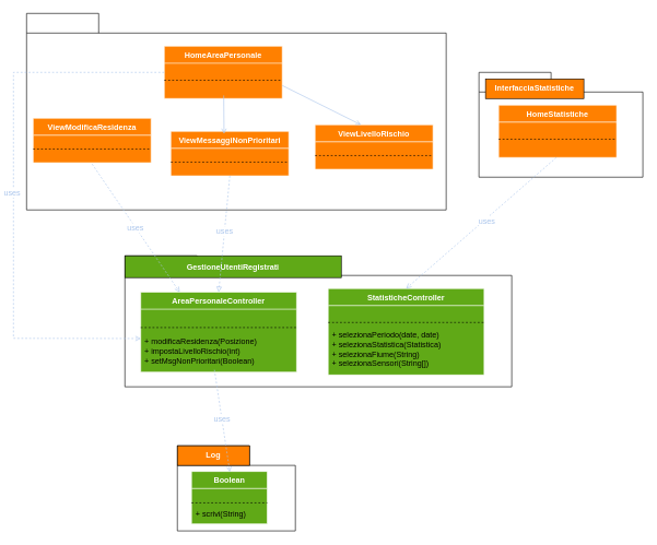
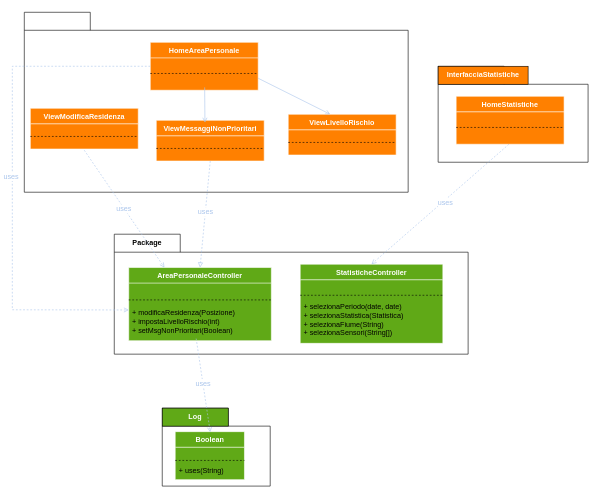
- <mxCell id="48" value="&lt;font style=&quot;color: rgb(255, 255, 255);&quot;&gt;InterfacciaStatistiche&lt;/font&gt;" style="fontStyle=1;whiteSpace=wrap;html=1;fillColor=#FF8000;" vertex="1" parent="47"><mxGeometry x="10" y="10" width="150" height="30" as="geometry" /></mxCell>
+ <mxCell id="48" value="&lt;font style=&quot;color: rgb(255, 255, 255);&quot;&gt;InterfacciaStatistiche&lt;/font&gt;" style="fontStyle=1;whiteSpace=wrap;html=1;fillColor=#FF8000;" vertex="1" parent="47"><mxGeometry width="150" height="30" as="geometry" /></mxCell>
- <mxCell id="27" value="&lt;font style=&quot;color: rgb(255, 255, 255);&quot;&gt;GestioneUtentiRegistrati&lt;/font&gt;" style="fontStyle=1;whiteSpace=wrap;html=1;fillColor=#60A917;" vertex="1" parent="21"><mxGeometry width="330.07" height="33.333" as="geometry" /></mxCell>
- <mxCell id="44" value="&lt;font style=&quot;color: rgb(255, 255, 255);&quot;&gt;Log&lt;/font&gt;" style="fontStyle=1;whiteSpace=wrap;html=1;fillColor=#ff8000;" vertex="1" parent="38"><mxGeometry width="110" height="30" as="geometry" /></mxCell>
+ <mxCell id="44" value="&lt;font style=&quot;color: rgb(255, 255, 255);&quot;&gt;Log&lt;/font&gt;" style="fontStyle=1;whiteSpace=wrap;html=1;fillColor=#60A917;" vertex="1" parent="38"><mxGeometry width="110" height="30" as="geometry" /></mxCell>
- <mxCell id="43" value="+ scrivi(String)" style="text;strokeColor=none;fillColor=none;align=left;verticalAlign=top;spacingLeft=4;spacingRight=4;overflow=hidden;rotatable=0;points=[[0,0.5],[1,0.5]];portConstraint=eastwest;whiteSpace=wrap;html=1;" vertex="1" parent="40"><mxGeometry y="51.783" width="115.485" height="28.22" as="geometry" /></mxCell>
+ <mxCell id="43" value="+ uses(String)" style="text;strokeColor=none;fillColor=none;align=left;verticalAlign=top;spacingLeft=4;spacingRight=4;overflow=hidden;rotatable=0;points=[[0,0.5],[1,0.5]];portConstraint=eastwest;whiteSpace=wrap;html=1;" vertex="1" parent="40"><mxGeometry y="51.783" width="115.485" height="28.22" as="geometry" /></mxCell>
